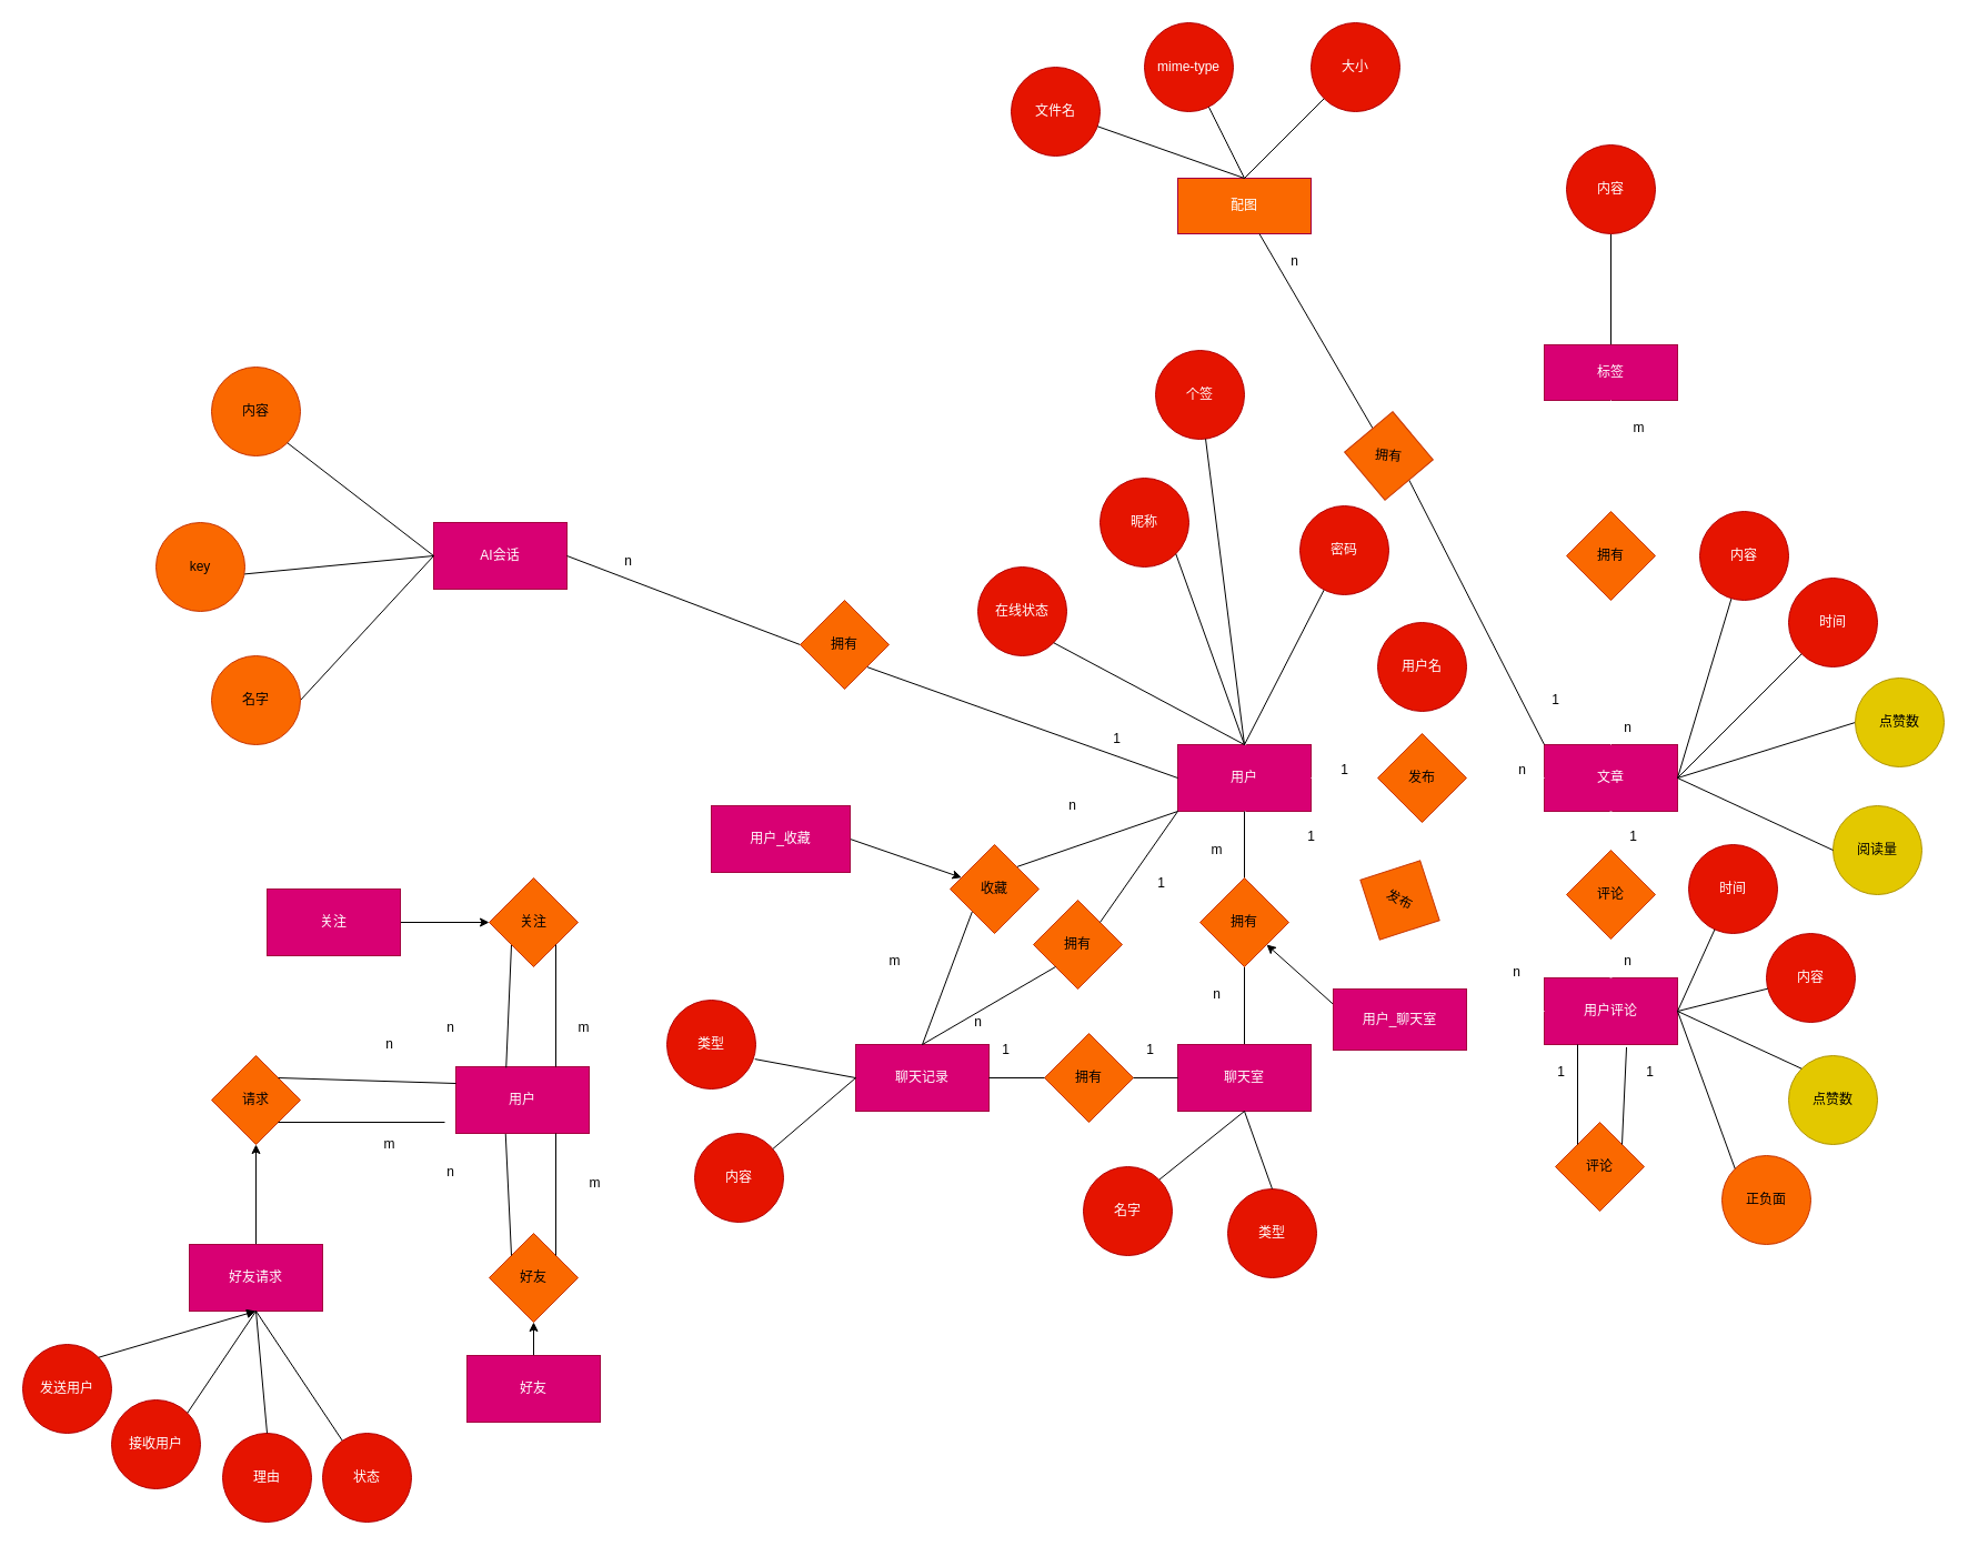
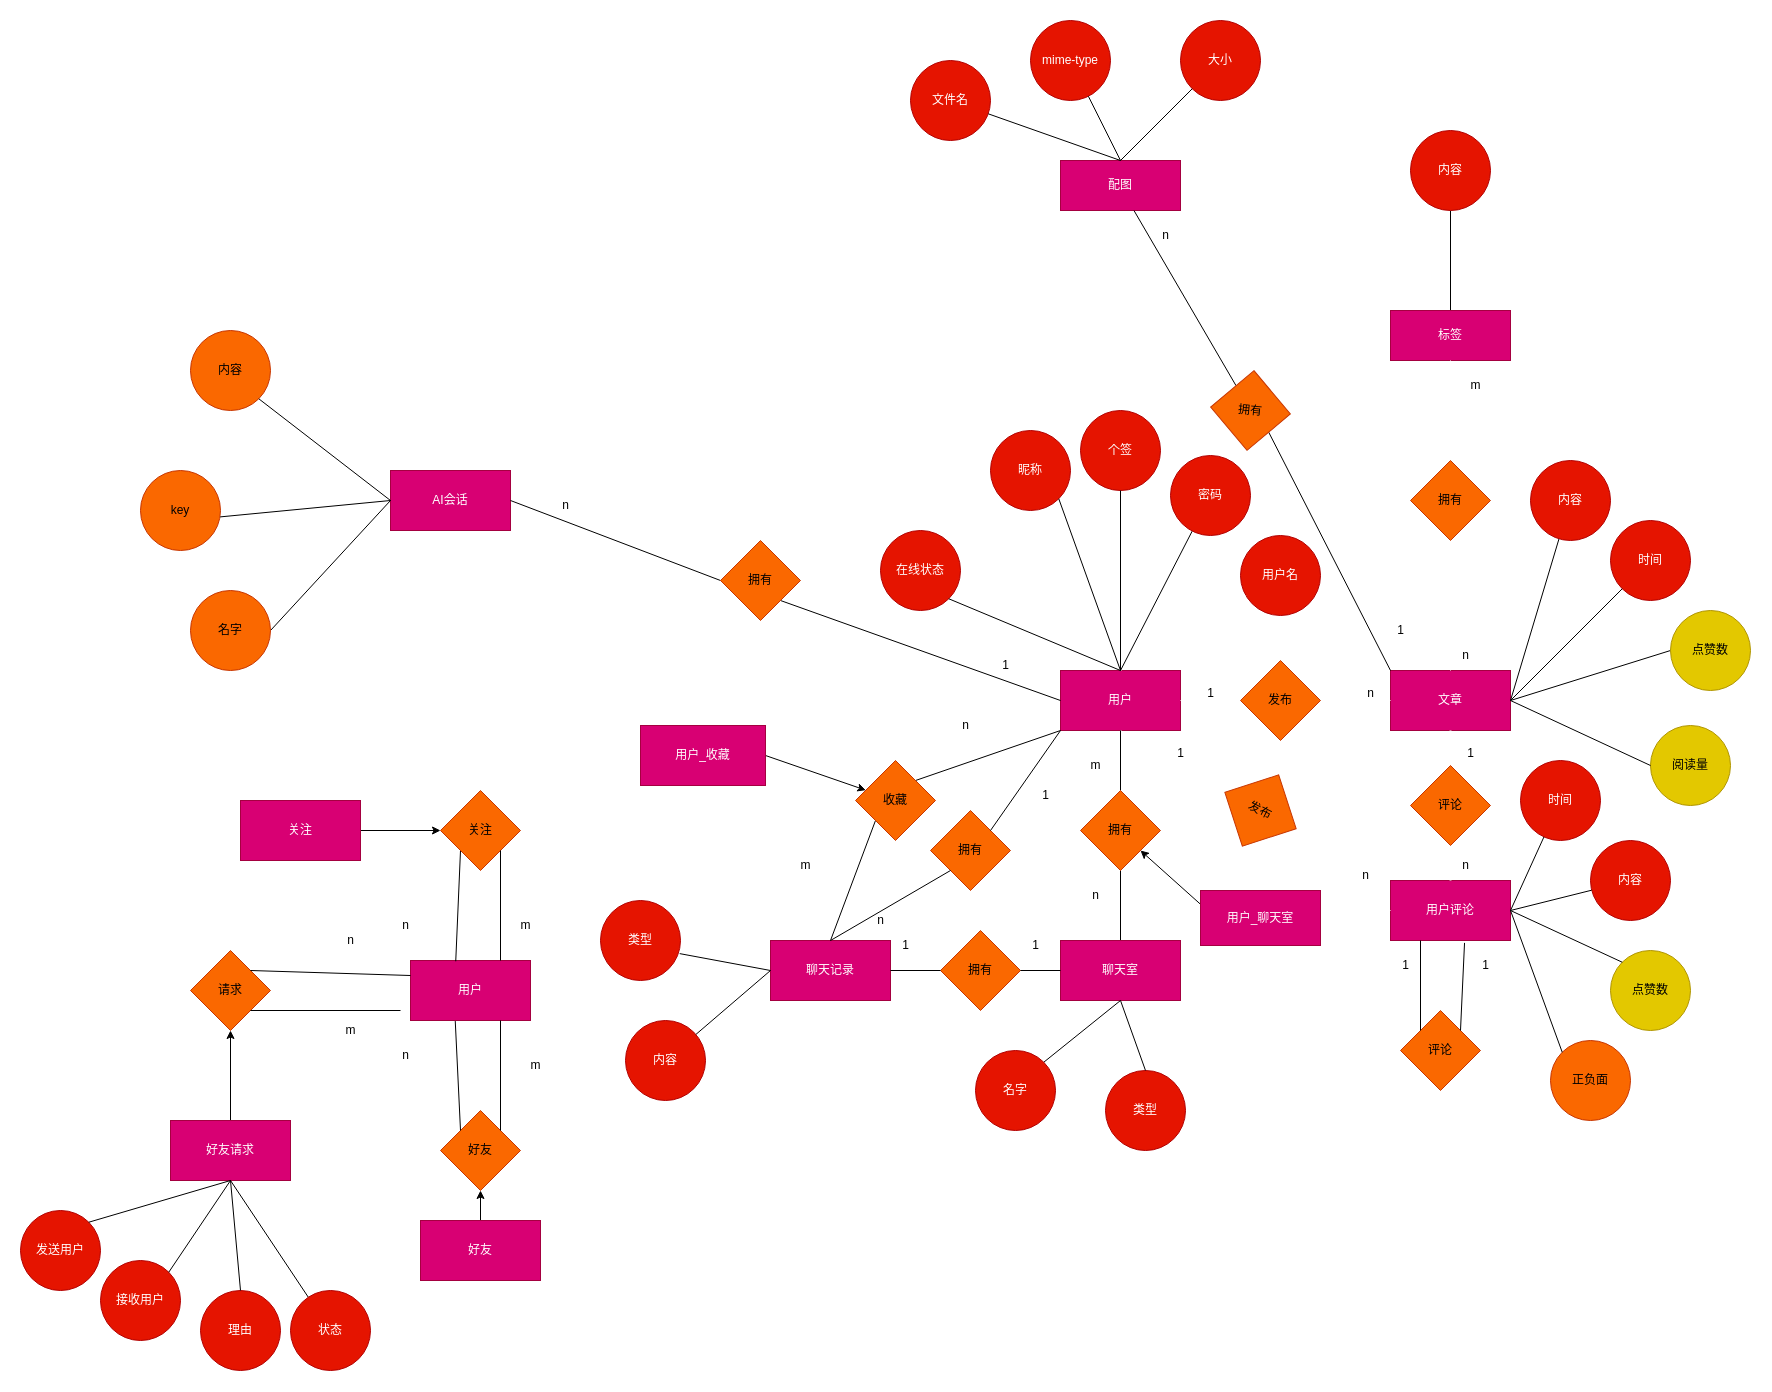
- <mxCell id="44" value="配图" style="whiteSpace=wrap;html=1;fillColor=#fa6800;fontColor=#ffffff;strokeColor=#A50040;" parent="1" vertex="1"><mxGeometry x="1060" y="160" width="120" height="50" as="geometry" /></mxCell>
+ <mxCell id="44" value="配图" style="whiteSpace=wrap;html=1;fillColor=#d80073;fontColor=#ffffff;strokeColor=#A50040;" parent="1" vertex="1"><mxGeometry x="1060" y="160" width="120" height="50" as="geometry" /></mxCell>
- <mxCell id="68" value="个签" style="ellipse;whiteSpace=wrap;html=1;fillColor=#e51400;fontColor=#ffffff;strokeColor=#B20000;" parent="1" vertex="1"><mxGeometry x="1040" y="315" width="80" height="80" as="geometry" /></mxCell>
+ <mxCell id="68" value="个签" style="ellipse;whiteSpace=wrap;html=1;fillColor=#e51400;fontColor=#ffffff;strokeColor=#B20000;" parent="1" vertex="1"><mxGeometry x="1080" y="410" width="80" height="80" as="geometry" /></mxCell>
- <mxCell id="143" value="在线状态" style="ellipse;whiteSpace=wrap;html=1;fillColor=#e51400;fontColor=#ffffff;strokeColor=#B20000;" vertex="1" parent="1"><mxGeometry x="880" y="510" width="80" height="80" as="geometry" /></mxCell>
+ <mxCell id="143" value="在线状态" style="ellipse;whiteSpace=wrap;html=1;fillColor=#e51400;fontColor=#ffffff;strokeColor=#B20000;" vertex="1" parent="1"><mxGeometry x="880" y="530" width="80" height="80" as="geometry" /></mxCell>
- <mxCell id="15" value="用户名" style="ellipse;whiteSpace=wrap;html=1;rounded=0;fillColor=#e51400;fontColor=#ffffff;strokeColor=#B20000;" parent="1" vertex="1"><mxGeometry x="1240" y="560" width="80" height="80" as="geometry" /></mxCell>
+ <mxCell id="15" value="用户名" style="ellipse;whiteSpace=wrap;html=1;rounded=0;fillColor=#e51400;fontColor=#ffffff;strokeColor=#B20000;" parent="1" vertex="1"><mxGeometry x="1240" y="535" width="80" height="80" as="geometry" /></mxCell>
- <mxCell id="107" value="" style="endArrow=block;html=1;entryX=0.5;entryY=1;entryDx=0;entryDy=0;exitX=1;exitY=0;exitDx=0;exitDy=0;" parent="1" source="100" target="75" edge="1"><mxGeometry width="50" height="50" relative="1" as="geometry"><mxPoint x="870" y="1400" as="sourcePoint" /><mxPoint x="1070" y="1360" as="targetPoint" /></mxGeometry></mxCell>
+ <mxCell id="107" value="" style="endArrow=none;html=1;entryX=0.5;entryY=1;entryDx=0;entryDy=0;exitX=1;exitY=0;exitDx=0;exitDy=0;" parent="1" source="100" target="75" edge="1"><mxGeometry width="50" height="50" relative="1" as="geometry"><mxPoint x="870" y="1400" as="sourcePoint" /><mxPoint x="1070" y="1360" as="targetPoint" /></mxGeometry></mxCell>
